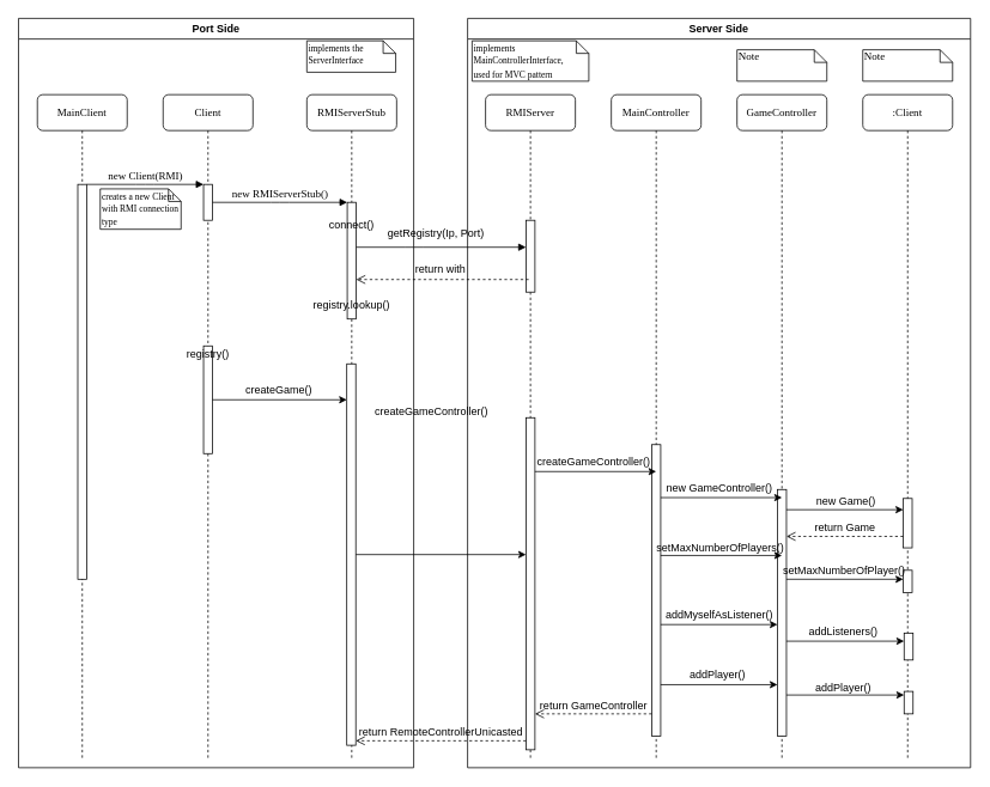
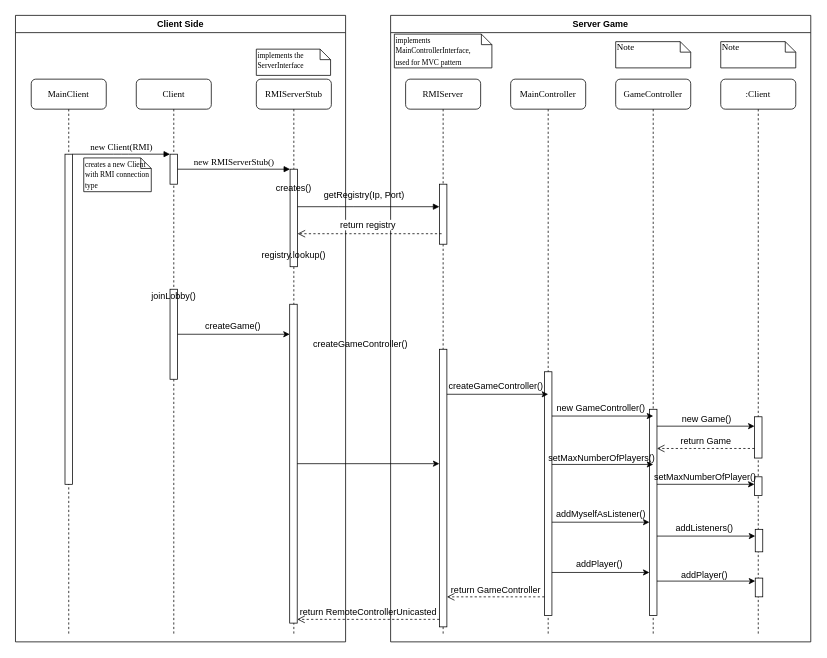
- <mxCell id="23" value="Port Side" style="swimlane;whiteSpace=wrap;html=1;" vertex="1" parent="1"><mxGeometry x="20" y="20" width="440" height="835" as="geometry" /></mxCell>
+ <mxCell id="23" value="Client Side" style="swimlane;whiteSpace=wrap;html=1;" vertex="1" parent="1"><mxGeometry x="20" y="20" width="440" height="835" as="geometry" /></mxCell>
- <mxCell id="28" value="Server Side" style="swimlane;whiteSpace=wrap;html=1;" vertex="1" parent="1"><mxGeometry x="520" y="20" width="560" height="835" as="geometry" /></mxCell>
+ <mxCell id="28" value="Server Game" style="swimlane;whiteSpace=wrap;html=1;" vertex="1" parent="1"><mxGeometry x="520" y="20" width="560" height="835" as="geometry" /></mxCell>
- <mxCell id="24" value="&lt;span style=&quot;font-size: 10px;&quot;&gt;implements the ServerInterface&lt;/span&gt;" style="shape=note;whiteSpace=wrap;html=1;size=14;verticalAlign=top;align=left;spacingTop=-6;rounded=0;shadow=0;comic=0;labelBackgroundColor=none;strokeWidth=1;fontFamily=Verdana;fontSize=12" parent="23" vertex="1"><mxGeometry x="321" y="25" width="99" height="35" as="geometry" /></mxCell>
+ <mxCell id="24" value="&lt;span style=&quot;font-size: 10px;&quot;&gt;implements the ServerInterface&lt;/span&gt;" style="shape=note;whiteSpace=wrap;html=1;size=14;verticalAlign=top;align=left;spacingTop=-6;rounded=0;shadow=0;comic=0;labelBackgroundColor=none;strokeWidth=1;fontFamily=Verdana;fontSize=12" parent="23" vertex="1"><mxGeometry x="321" y="45" width="99" height="35" as="geometry" /></mxCell>
- <mxCell id="8" value="connect()" style="text;html=1;align=center;verticalAlign=middle;whiteSpace=wrap;rounded=0;" vertex="1" parent="6"><mxGeometry x="20" y="130" width="60" height="30" as="geometry" /></mxCell>
+ <mxCell id="8" value="creates()" style="text;html=1;align=center;verticalAlign=middle;whiteSpace=wrap;rounded=0;" vertex="1" parent="6"><mxGeometry x="20" y="130" width="60" height="30" as="geometry" /></mxCell>
- <mxCell id="46" value="&lt;span style=&quot;text-wrap: nowrap; background-color: rgb(255, 255, 255);&quot;&gt;&lt;font style=&quot;font-size: 12px;&quot;&gt;return with&lt;/font&gt;&lt;/span&gt;" style="text;html=1;align=center;verticalAlign=middle;whiteSpace=wrap;rounded=0;" vertex="1" parent="1"><mxGeometry x="460" y="285" width="60" height="30" as="geometry" /></mxCell>
+ <mxCell id="46" value="&lt;span style=&quot;text-wrap: nowrap; background-color: rgb(255, 255, 255);&quot;&gt;&lt;font style=&quot;font-size: 12px;&quot;&gt;return registry&lt;/font&gt;&lt;/span&gt;" style="text;html=1;align=center;verticalAlign=middle;whiteSpace=wrap;rounded=0;" vertex="1" parent="1"><mxGeometry x="460" y="285" width="60" height="30" as="geometry" /></mxCell>
- <mxCell id="5" value="registry()" style="text;html=1;align=center;verticalAlign=middle;whiteSpace=wrap;rounded=0;" vertex="1" parent="2"><mxGeometry x="20" y="275" width="60" height="30" as="geometry" /></mxCell>
+ <mxCell id="5" value="joinLobby()" style="text;html=1;align=center;verticalAlign=middle;whiteSpace=wrap;rounded=0;" vertex="1" parent="2"><mxGeometry x="20" y="275" width="60" height="30" as="geometry" /></mxCell>
